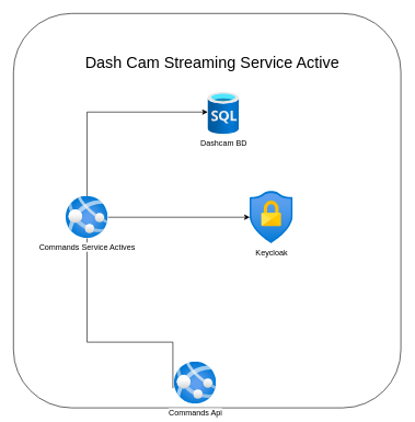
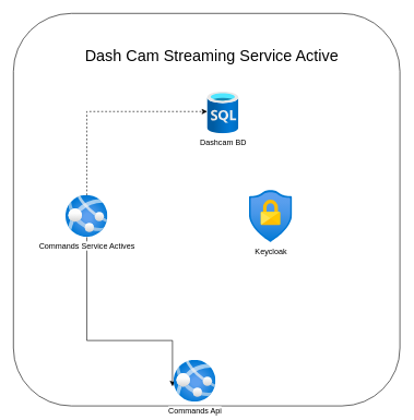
- <mxCell id="9" value="&lt;font style=&quot;font-size: 24px;&quot;&gt;Dash Cam Streaming Service Active&lt;/font&gt;" style="text;html=1;strokeColor=none;fillColor=none;align=center;verticalAlign=middle;whiteSpace=wrap;rounded=0;" vertex="1" parent="1"><mxGeometry x="115" y="80" width="416" height="30" as="geometry" /></mxCell>
+ <mxCell id="9" value="&lt;font style=&quot;font-size: 24px;&quot;&gt;Dash Cam Streaming Service Active&lt;/font&gt;" style="text;html=1;strokeColor=none;fillColor=none;align=center;verticalAlign=middle;whiteSpace=wrap;rounded=0;" vertex="1" parent="1"><mxGeometry x="115" y="70" width="416" height="30" as="geometry" /></mxCell>
- <mxCell id="4" style="edgeStyle=orthogonalEdgeStyle;rounded=0;orthogonalLoop=1;jettySize=auto;html=1;" edge="1" parent="1" source="7" target="10"><mxGeometry relative="1" as="geometry"><mxPoint x="289" y="170" as="targetPoint" /><Array as="points"><mxPoint x="132" y="170" /></Array></mxGeometry></mxCell>
+ <mxCell id="4" style="edgeStyle=orthogonalEdgeStyle;rounded=0;orthogonalLoop=1;jettySize=auto;html=1;dashed=1;" edge="1" parent="1" source="7" target="10"><mxGeometry relative="1" as="geometry"><mxPoint x="289" y="170" as="targetPoint" /><Array as="points"><mxPoint x="132" y="170" /></Array></mxGeometry></mxCell>
- <mxCell id="5" style="edgeStyle=orthogonalEdgeStyle;rounded=0;orthogonalLoop=1;jettySize=auto;html=1;" edge="1" parent="1" source="7" target="3"><mxGeometry relative="1" as="geometry" /></mxCell>
- <mxCell id="6" style="edgeStyle=orthogonalEdgeStyle;rounded=0;orthogonalLoop=1;jettySize=auto;html=1;entryX=-0.034;entryY=0.627;entryDx=0;entryDy=0;entryPerimeter=0;endArrow=none;" edge="1" parent="1" source="7" target="8"><mxGeometry relative="1" as="geometry"><Array as="points"><mxPoint x="132" y="520" /></Array></mxGeometry></mxCell>
+ <mxCell id="6" style="edgeStyle=orthogonalEdgeStyle;rounded=0;orthogonalLoop=1;jettySize=auto;html=1;entryX=-0.034;entryY=0.627;entryDx=0;entryDy=0;entryPerimeter=0;" edge="1" parent="1" source="7" target="8"><mxGeometry relative="1" as="geometry"><Array as="points"><mxPoint x="132" y="520" /></Array></mxGeometry></mxCell>
